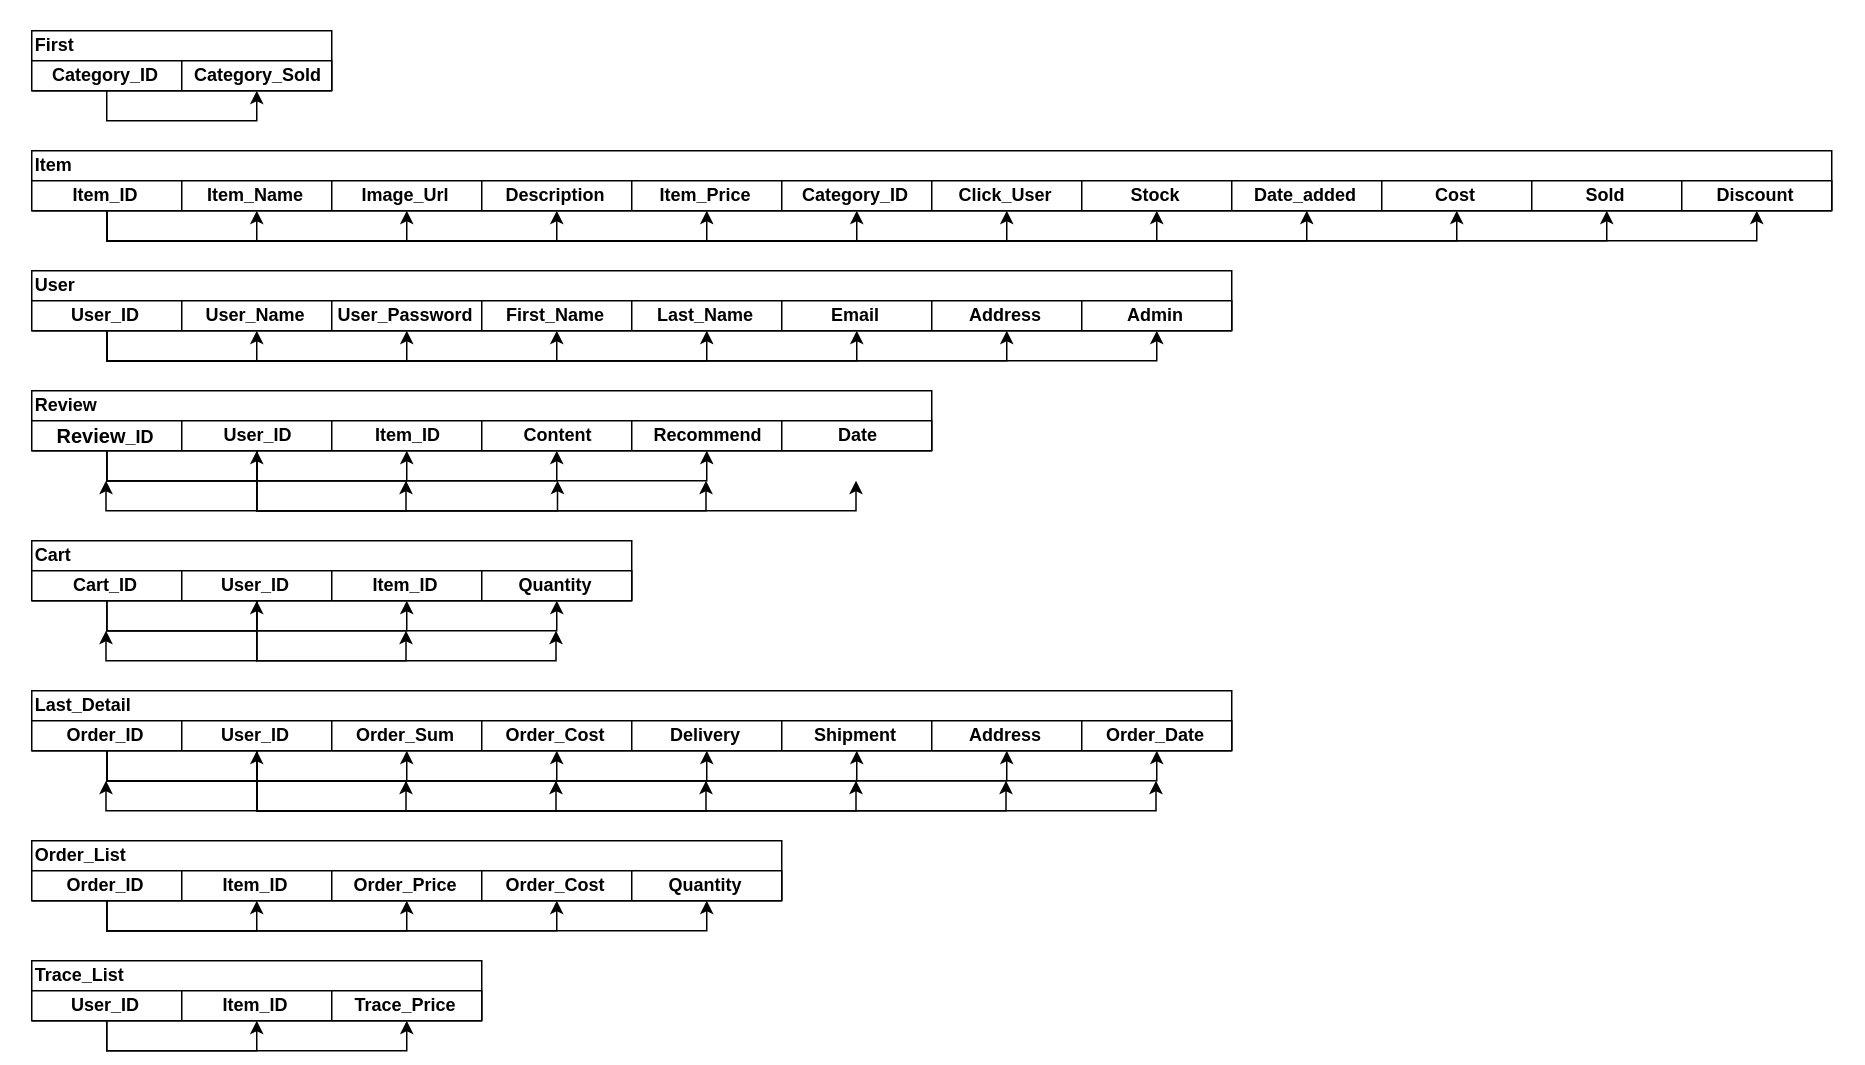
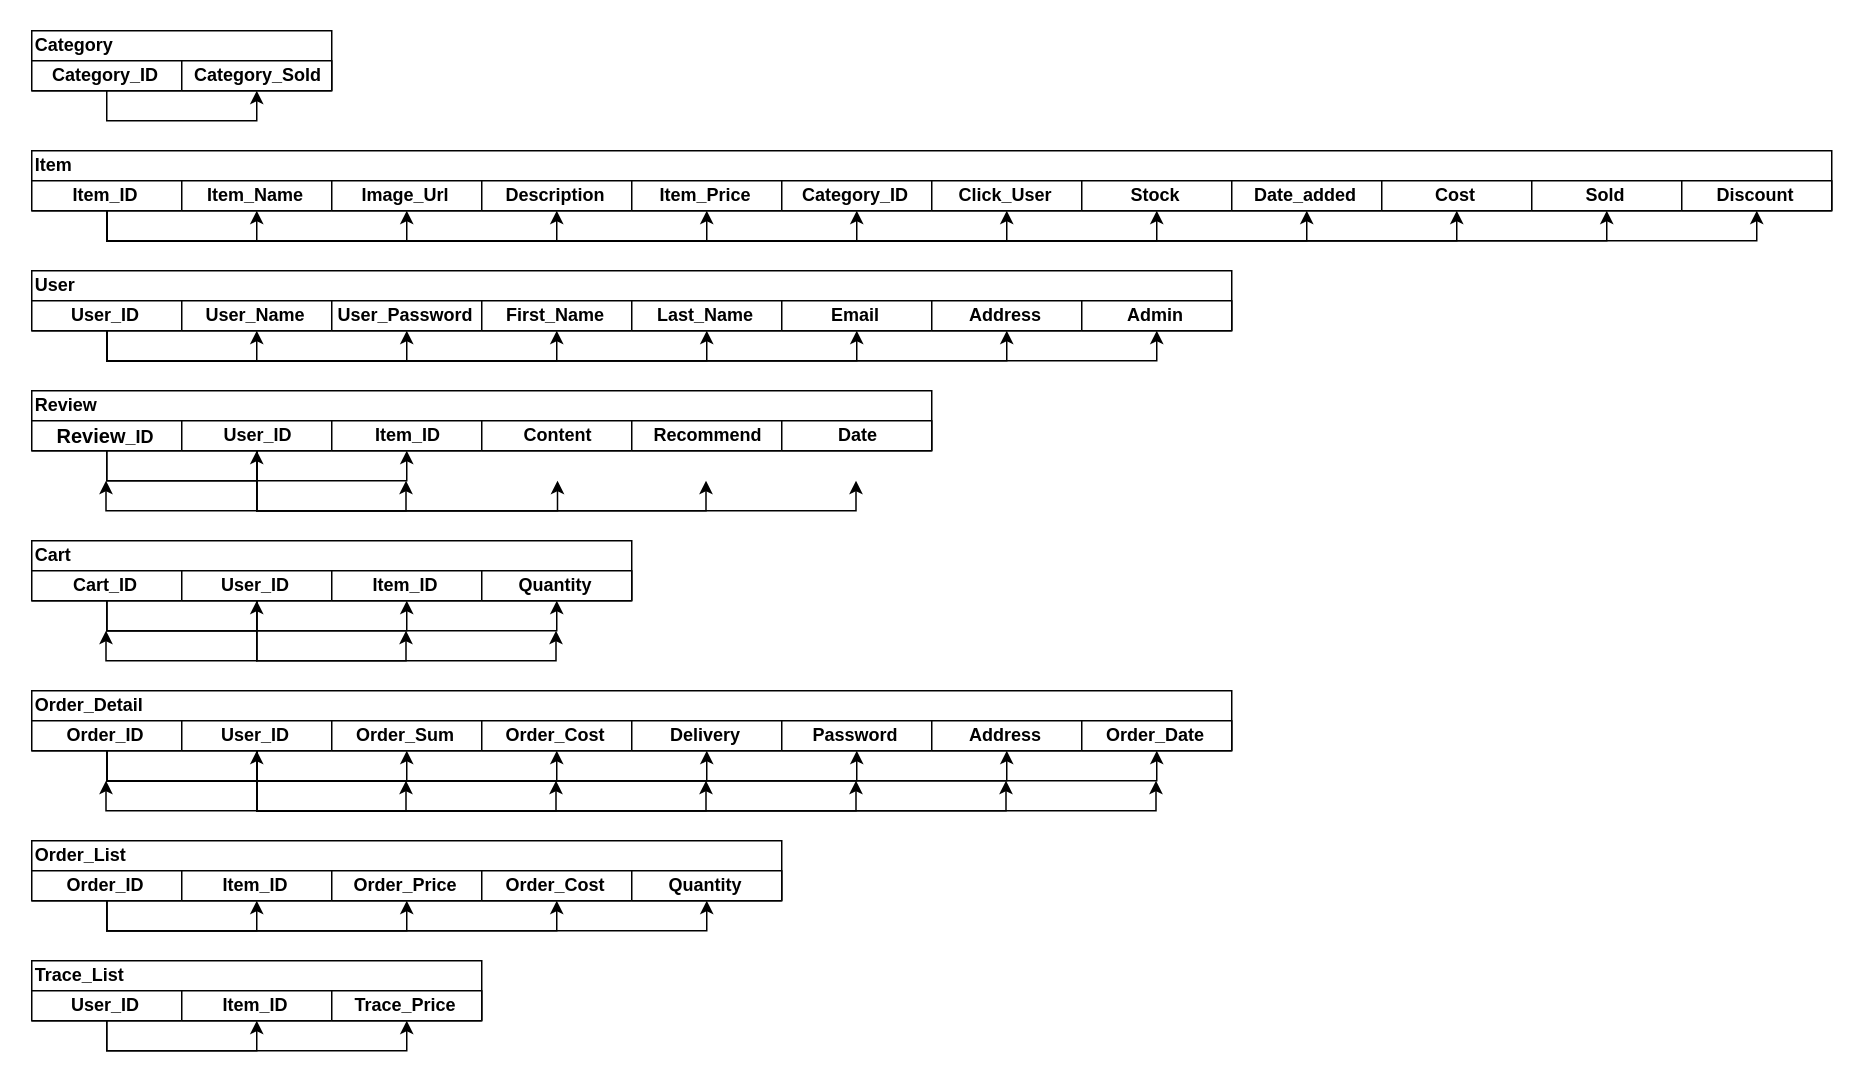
- <mxCell id="2" value="First" style="swimlane;html=1;childLayout=stackLayout;resizeParent=1;resizeParentMax=0;startSize=20;align=left;" parent="1" vertex="1"><mxGeometry x="20.5" y="20" width="200" height="40" as="geometry" /></mxCell>
+ <mxCell id="2" value="Category" style="swimlane;html=1;childLayout=stackLayout;resizeParent=1;resizeParentMax=0;startSize=20;align=left;" parent="1" vertex="1"><mxGeometry x="20.5" y="20" width="200" height="40" as="geometry" /></mxCell>
- <mxCell id="89" style="edgeStyle=orthogonalEdgeStyle;rounded=0;orthogonalLoop=1;jettySize=auto;html=1;exitX=0.5;exitY=1;exitDx=0;exitDy=0;entryX=0.5;entryY=1;entryDx=0;entryDy=0;" edge="1" parent="86" source="91" target="95"><mxGeometry relative="1" as="geometry" /></mxCell>
- <mxCell id="90" style="edgeStyle=orthogonalEdgeStyle;rounded=0;orthogonalLoop=1;jettySize=auto;html=1;exitX=0.5;exitY=1;exitDx=0;exitDy=0;entryX=0.5;entryY=1;entryDx=0;entryDy=0;" edge="1" parent="86" source="91" target="96"><mxGeometry relative="1" as="geometry" /></mxCell>
- <mxCell id="54" value="Last_Detail" style="swimlane;html=1;childLayout=stackLayout;resizeParent=1;resizeParentMax=0;startSize=20;align=left;" parent="1" vertex="1"><mxGeometry x="20.5" y="460" width="800" height="40" as="geometry" /></mxCell>
+ <mxCell id="54" value="Order_Detail" style="swimlane;html=1;childLayout=stackLayout;resizeParent=1;resizeParentMax=0;startSize=20;align=left;" parent="1" vertex="1"><mxGeometry x="20.5" y="460" width="800" height="40" as="geometry" /></mxCell>
- <mxCell id="67" value="Shipment&amp;nbsp;" style="swimlane;html=1;startSize=20;" parent="54" vertex="1"><mxGeometry x="500" y="20" width="100" height="20" as="geometry" /></mxCell>
+ <mxCell id="67" value="Password&amp;nbsp;" style="swimlane;html=1;startSize=20;" parent="54" vertex="1"><mxGeometry x="500" y="20" width="100" height="20" as="geometry" /></mxCell>
